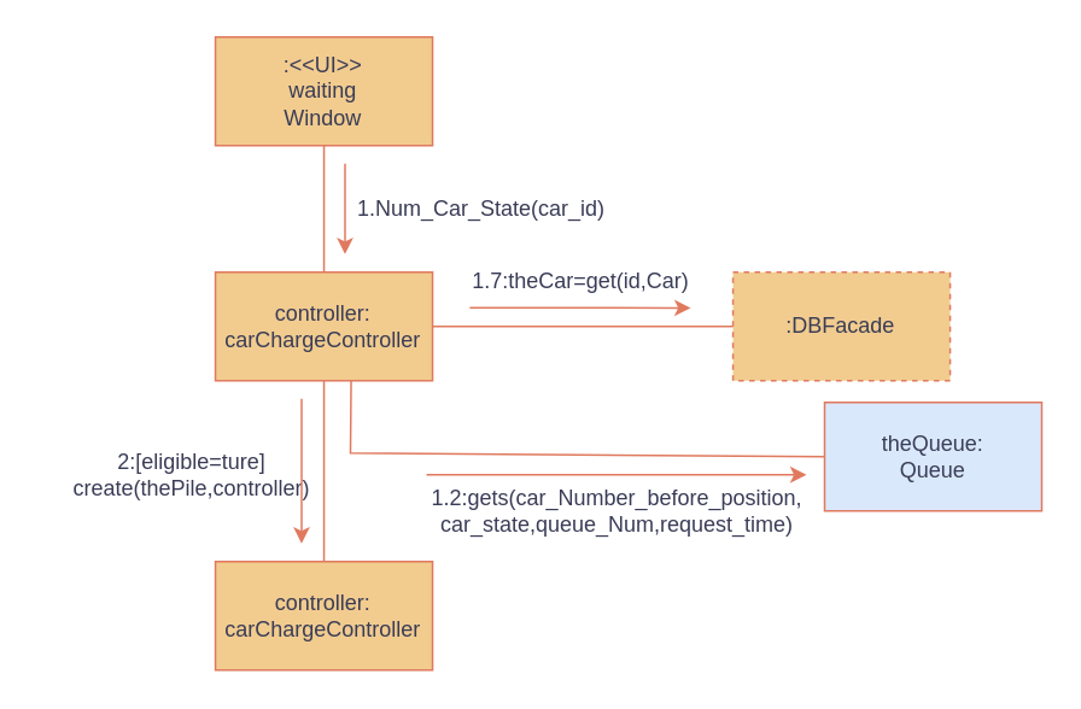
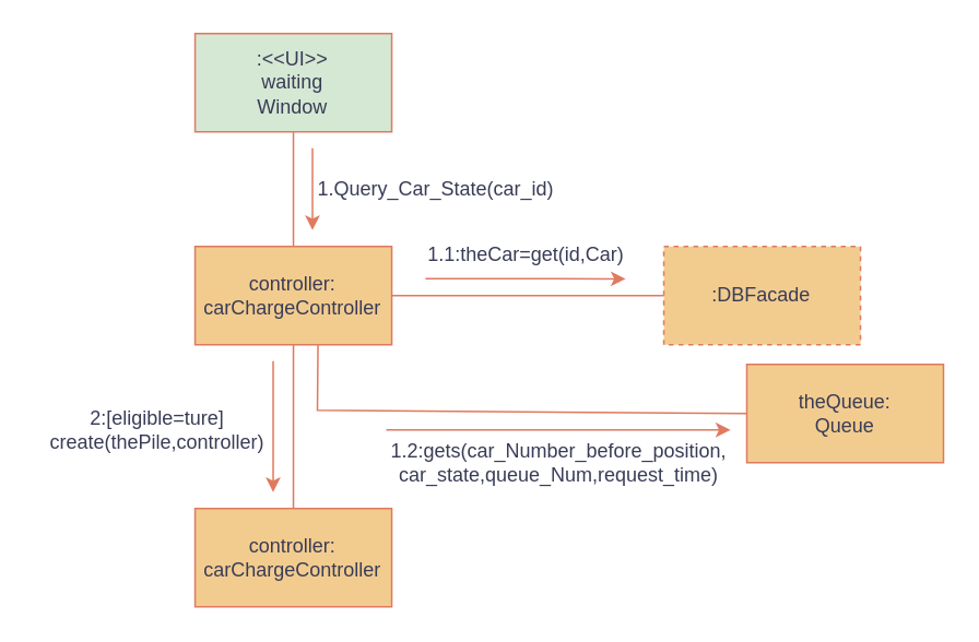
- <mxCell id="9" value=":&amp;lt;&amp;lt;UI&amp;gt;&amp;gt;&lt;div&gt;waiting&lt;/div&gt;&lt;div&gt;Window&lt;/div&gt;" style="rounded=0;whiteSpace=wrap;html=1;labelBackgroundColor=none;fillColor=#F2CC8F;strokeColor=#E07A5F;fontColor=#393C56;" parent="1" vertex="1"><mxGeometry x="118.37" y="20" width="120" height="60" as="geometry" /></mxCell>
+ <mxCell id="9" value=":&amp;lt;&amp;lt;UI&amp;gt;&amp;gt;&lt;div&gt;waiting&lt;/div&gt;&lt;div&gt;Window&lt;/div&gt;" style="rounded=0;whiteSpace=wrap;html=1;labelBackgroundColor=none;fillColor=#d5e8d4;strokeColor=#E07A5F;fontColor=#393C56;" parent="1" vertex="1"><mxGeometry x="118.37" y="20" width="120" height="60" as="geometry" /></mxCell>
- <mxCell id="11" value="1.Num_Car_State(car_id)" style="text;html=1;align=center;verticalAlign=middle;resizable=0;points=[];autosize=1;strokeColor=none;fillColor=none;fontColor=#393C56;" parent="1" vertex="1"><mxGeometry x="180" y="99.6" width="170" height="30" as="geometry" /></mxCell>
+ <mxCell id="11" value="1.Query_Car_State(car_id)" style="text;html=1;align=center;verticalAlign=middle;resizable=0;points=[];autosize=1;strokeColor=none;fillColor=none;fontColor=#393C56;" parent="1" vertex="1"><mxGeometry x="180" y="99.6" width="170" height="30" as="geometry" /></mxCell>
- <mxCell id="5" value="1.7:theCar=get(id,Car)" style="text;html=1;align=center;verticalAlign=middle;resizable=0;points=[];autosize=1;strokeColor=none;fillColor=none;rounded=0;labelBackgroundColor=none;fontColor=#393C56;" parent="1" vertex="1"><mxGeometry x="250" y="140" width="140" height="30" as="geometry" /></mxCell>
+ <mxCell id="5" value="1.1:theCar=get(id,Car)" style="text;html=1;align=center;verticalAlign=middle;resizable=0;points=[];autosize=1;strokeColor=none;fillColor=none;rounded=0;labelBackgroundColor=none;fontColor=#393C56;" parent="1" vertex="1"><mxGeometry x="250" y="140" width="140" height="30" as="geometry" /></mxCell>
- <mxCell id="3" value="theQueue:&lt;div&gt;Queue&lt;/div&gt;" style="rounded=0;whiteSpace=wrap;html=1;labelBackgroundColor=none;fillColor=#dae8fc;strokeColor=#E07A5F;fontColor=#393C56;" parent="1" vertex="1"><mxGeometry x="455" y="222" width="120" height="60" as="geometry" /></mxCell>
+ <mxCell id="3" value="theQueue:&lt;div&gt;Queue&lt;/div&gt;" style="rounded=0;whiteSpace=wrap;html=1;labelBackgroundColor=none;fillColor=#F2CC8F;strokeColor=#E07A5F;fontColor=#393C56;" parent="1" vertex="1"><mxGeometry x="455" y="222" width="120" height="60" as="geometry" /></mxCell>
- <mxCell id="15" value="2:[eligible=ture]&lt;div&gt;create(thePile,controller)&lt;/div&gt;" style="text;html=1;align=center;verticalAlign=middle;resizable=0;points=[];autosize=1;strokeColor=none;fillColor=none;fontColor=#393C56;" parent="1" vertex="1"><mxGeometry x="30" y="242" width="150" height="40" as="geometry" /></mxCell>
+ <mxCell id="15" value="2:[eligible=ture]&lt;div&gt;create(thePile,controller)&lt;/div&gt;" style="text;html=1;align=center;verticalAlign=middle;resizable=0;points=[];autosize=1;strokeColor=none;fillColor=none;fontColor=#393C56;" parent="1" vertex="1"><mxGeometry x="20" y="242" width="150" height="40" as="geometry" /></mxCell>
